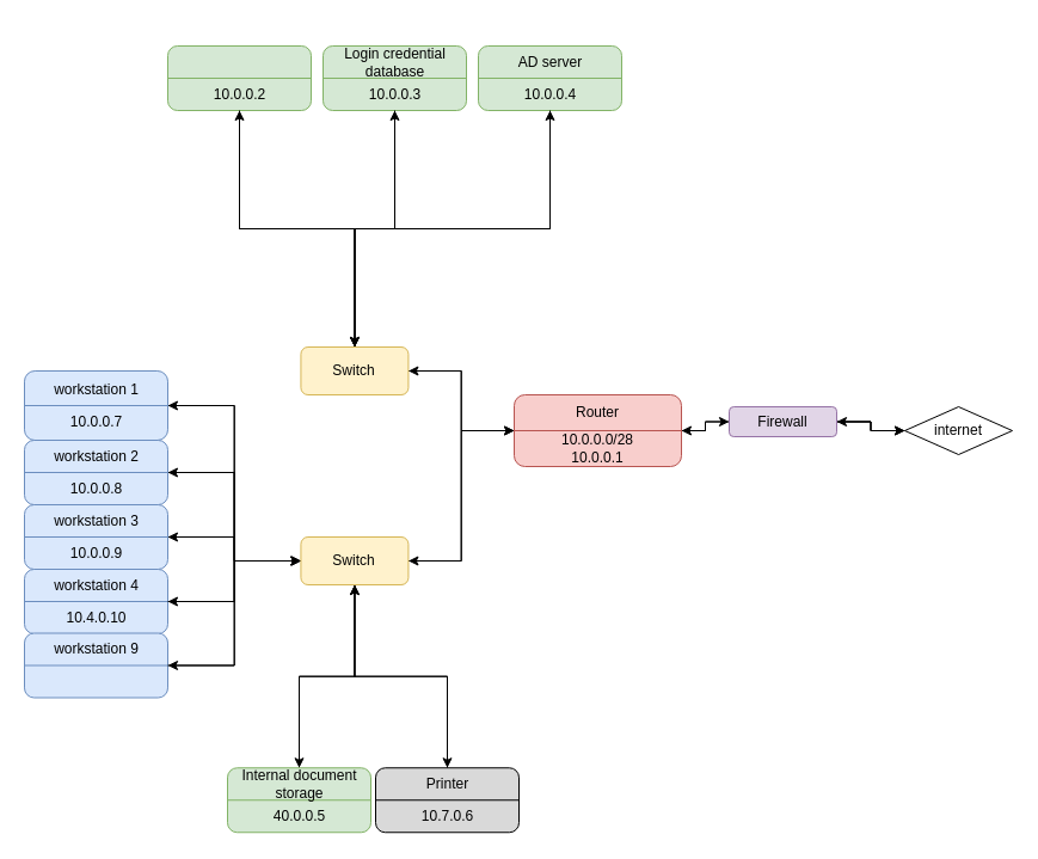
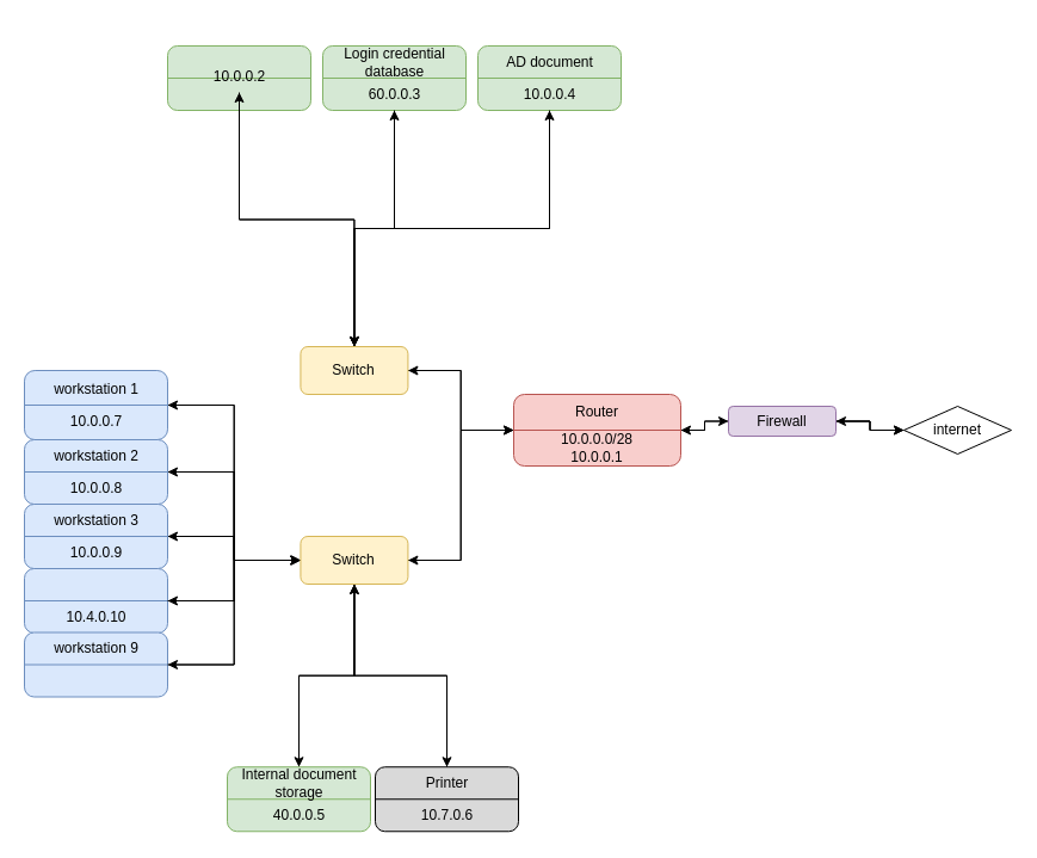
- <mxCell id="44" value="AD server" style="text;html=1;strokeColor=none;fillColor=none;align=center;verticalAlign=middle;whiteSpace=wrap;rounded=0;container=0;" parent="1" vertex="1"><mxGeometry x="408.571" y="38" width="102.857" height="27" as="geometry" /></mxCell>
+ <mxCell id="44" value="AD document" style="text;html=1;strokeColor=none;fillColor=none;align=center;verticalAlign=middle;whiteSpace=wrap;rounded=0;container=0;" parent="1" vertex="1"><mxGeometry x="408.571" y="38" width="102.857" height="27" as="geometry" /></mxCell>
- <mxCell id="22" value="10.0.0.2" style="text;html=1;strokeColor=none;fillColor=none;align=center;verticalAlign=middle;whiteSpace=wrap;rounded=0;container=0;" parent="19" vertex="1"><mxGeometry x="8.571" y="45" width="102.857" height="27" as="geometry" /></mxCell>
+ <mxCell id="22" value="10.0.0.2" style="text;html=1;strokeColor=none;fillColor=none;align=center;verticalAlign=middle;whiteSpace=wrap;rounded=0;container=0;" parent="19" vertex="1"><mxGeometry x="8.571" y="30" width="102.857" height="27" as="geometry" /></mxCell>
- <mxCell id="39" value="10.0.0.3" style="text;html=1;strokeColor=none;fillColor=none;align=center;verticalAlign=middle;whiteSpace=wrap;rounded=0;container=0;" parent="1" vertex="1"><mxGeometry x="278.571" y="65" width="102.857" height="27" as="geometry" /></mxCell>
+ <mxCell id="39" value="60.0.0.3" style="text;html=1;strokeColor=none;fillColor=none;align=center;verticalAlign=middle;whiteSpace=wrap;rounded=0;container=0;" parent="1" vertex="1"><mxGeometry x="278.571" y="65" width="102.857" height="27" as="geometry" /></mxCell>
- <mxCell id="5" value="workstation 4" style="text;html=1;strokeColor=none;fillColor=none;align=center;verticalAlign=middle;whiteSpace=wrap;rounded=0;container=0;" parent="2" vertex="1"><mxGeometry x="8.571" y="18" width="102.857" height="27" as="geometry" /></mxCell>
